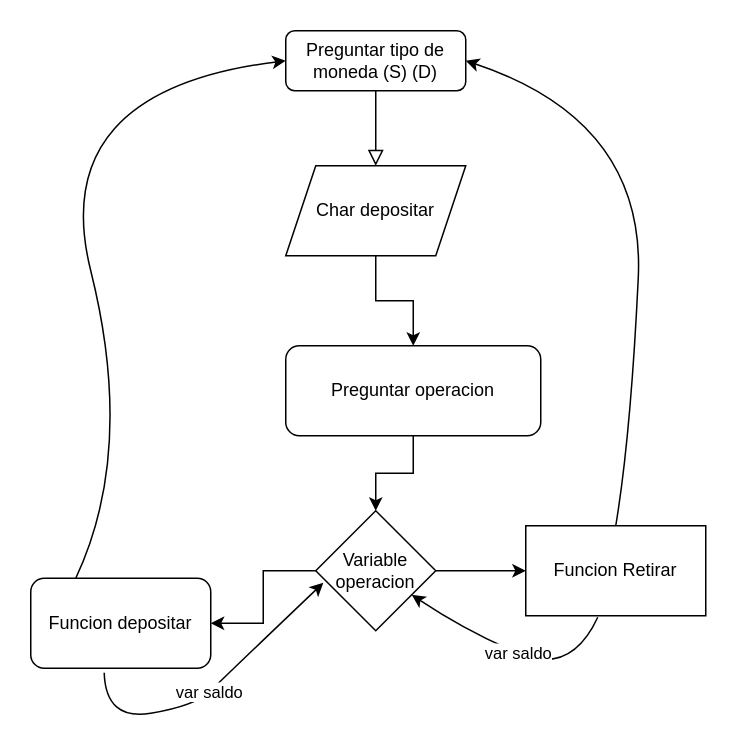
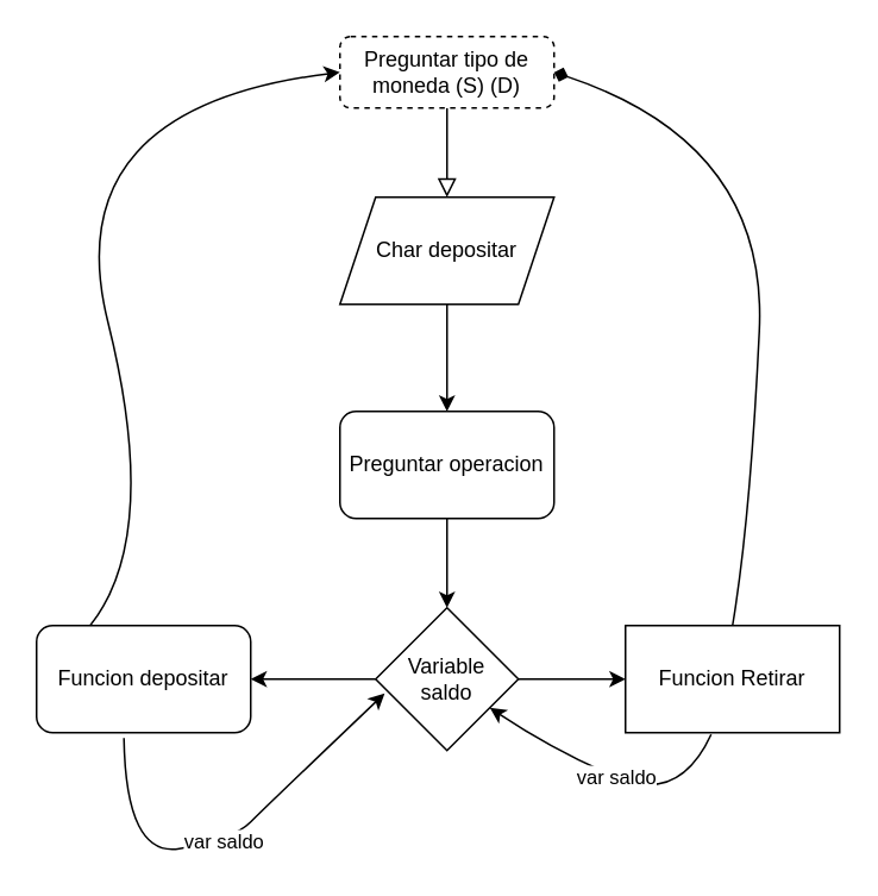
- <mxCell id="3" value="&lt;div&gt;Preguntar tipo de moneda (S) (D)&lt;br&gt;&lt;/div&gt;" style="rounded=1;whiteSpace=wrap;html=1;fontSize=12;glass=0;strokeWidth=1;shadow=0;" parent="1" vertex="1"><mxGeometry x="190" y="20" width="120" height="40" as="geometry" /></mxCell>
+ <mxCell id="3" value="&lt;div&gt;Preguntar tipo de moneda (S) (D)&lt;br&gt;&lt;/div&gt;" style="rounded=1;whiteSpace=wrap;html=1;fontSize=12;glass=0;strokeWidth=1;shadow=0;dashed=1;" parent="1" vertex="1"><mxGeometry x="190" y="20" width="120" height="40" as="geometry" /></mxCell>
- <mxCell id="15" value="" style="curved=1;endArrow=classic;html=1;rounded=0;exitX=0.5;exitY=0;exitDx=0;exitDy=0;entryX=1;entryY=0.5;entryDx=0;entryDy=0;" edge="1" parent="1" source="14" target="3"><mxGeometry width="50" height="50" relative="1" as="geometry"><mxPoint x="400" y="310" as="sourcePoint" /><mxPoint x="450" y="260" as="targetPoint" /><Array as="points"><mxPoint x="420" y="290" /><mxPoint x="430" y="80" /></Array></mxGeometry></mxCell>
+ <mxCell id="15" value="" style="curved=1;endArrow=diamond;html=1;rounded=0;exitX=0.5;exitY=0;exitDx=0;exitDy=0;entryX=1;entryY=0.5;entryDx=0;entryDy=0;" edge="1" parent="1" source="14" target="3"><mxGeometry width="50" height="50" relative="1" as="geometry"><mxPoint x="400" y="310" as="sourcePoint" /><mxPoint x="450" y="260" as="targetPoint" /><Array as="points"><mxPoint x="420" y="290" /><mxPoint x="430" y="80" /></Array></mxGeometry></mxCell>
- <mxCell id="7" value="&lt;div&gt;Preguntar operacion&lt;/div&gt;" style="rounded=1;whiteSpace=wrap;html=1;" vertex="1" parent="1"><mxGeometry x="190" y="230" width="170" height="60" as="geometry" /></mxCell>
+ <mxCell id="7" value="&lt;div&gt;Preguntar operacion&lt;/div&gt;" style="rounded=1;whiteSpace=wrap;html=1;" vertex="1" parent="1"><mxGeometry x="190" y="230" width="120" height="60" as="geometry" /></mxCell>
- <mxCell id="10" value="&lt;div&gt;Variable &lt;br&gt;&lt;/div&gt;&lt;div&gt;operacion&lt;/div&gt;" style="rhombus;whiteSpace=wrap;html=1;" vertex="1" parent="1"><mxGeometry x="210" y="340" width="80" height="80" as="geometry" /></mxCell>
+ <mxCell id="10" value="&lt;div&gt;Variable &lt;br&gt;&lt;/div&gt;&lt;div&gt;saldo&lt;/div&gt;" style="rhombus;whiteSpace=wrap;html=1;" vertex="1" parent="1"><mxGeometry x="210" y="340" width="80" height="80" as="geometry" /></mxCell>
- <mxCell id="11" value="&lt;div&gt;Funcion depositar&lt;/div&gt;" style="rounded=1;whiteSpace=wrap;html=1;" vertex="1" parent="1"><mxGeometry x="20" y="385" width="120" height="60" as="geometry" /></mxCell>
+ <mxCell id="11" value="&lt;div&gt;Funcion depositar&lt;/div&gt;" style="rounded=1;whiteSpace=wrap;html=1;" vertex="1" parent="1"><mxGeometry x="20" y="350" width="120" height="60" as="geometry" /></mxCell>
